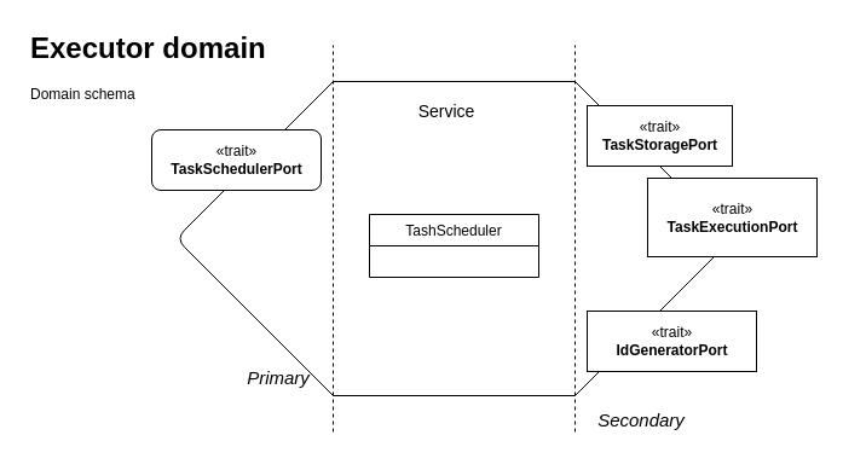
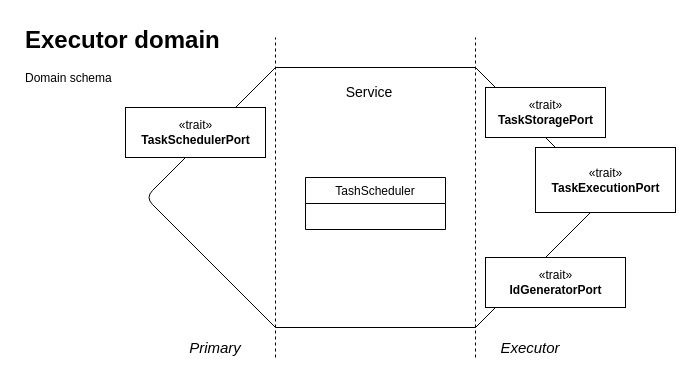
- <mxCell id="8" value="«trait»&lt;br&gt;&lt;b&gt;TaskSchedulerPort&lt;/b&gt;" style="html=1;rounded=1;" vertex="1" parent="1"><mxGeometry x="125" y="107" width="140" height="50" as="geometry" /></mxCell>
+ <mxCell id="8" value="«trait»&lt;br&gt;&lt;b&gt;TaskSchedulerPort&lt;/b&gt;" style="html=1;" vertex="1" parent="1"><mxGeometry x="125" y="107" width="140" height="50" as="geometry" /></mxCell>
- <mxCell id="9" value="&lt;font style=&quot;font-size: 15px&quot;&gt;Primary&lt;/font&gt;" style="text;html=1;strokeColor=none;fillColor=none;align=center;verticalAlign=middle;whiteSpace=wrap;rounded=0;fontStyle=2" vertex="1" parent="1"><mxGeometry x="190" y="292" width="80" height="40" as="geometry" /></mxCell>
+ <mxCell id="9" value="&lt;font style=&quot;font-size: 15px&quot;&gt;Primary&lt;/font&gt;" style="text;html=1;strokeColor=none;fillColor=none;align=center;verticalAlign=middle;whiteSpace=wrap;rounded=0;fontStyle=2" vertex="1" parent="1"><mxGeometry x="175" y="327" width="80" height="40" as="geometry" /></mxCell>
- <mxCell id="11" value="&lt;font style=&quot;font-size: 15px&quot;&gt;Secondary&lt;/font&gt;" style="text;html=1;strokeColor=none;fillColor=none;align=center;verticalAlign=middle;whiteSpace=wrap;rounded=0;fontStyle=2" vertex="1" parent="1"><mxGeometry x="475" y="327" width="110" height="40" as="geometry" /></mxCell>
+ <mxCell id="11" value="&lt;font style=&quot;font-size: 15px&quot;&gt;Executor&lt;/font&gt;" style="text;html=1;strokeColor=none;fillColor=none;align=center;verticalAlign=middle;whiteSpace=wrap;rounded=0;fontStyle=2" vertex="1" parent="1"><mxGeometry x="475" y="327" width="110" height="40" as="geometry" /></mxCell>
